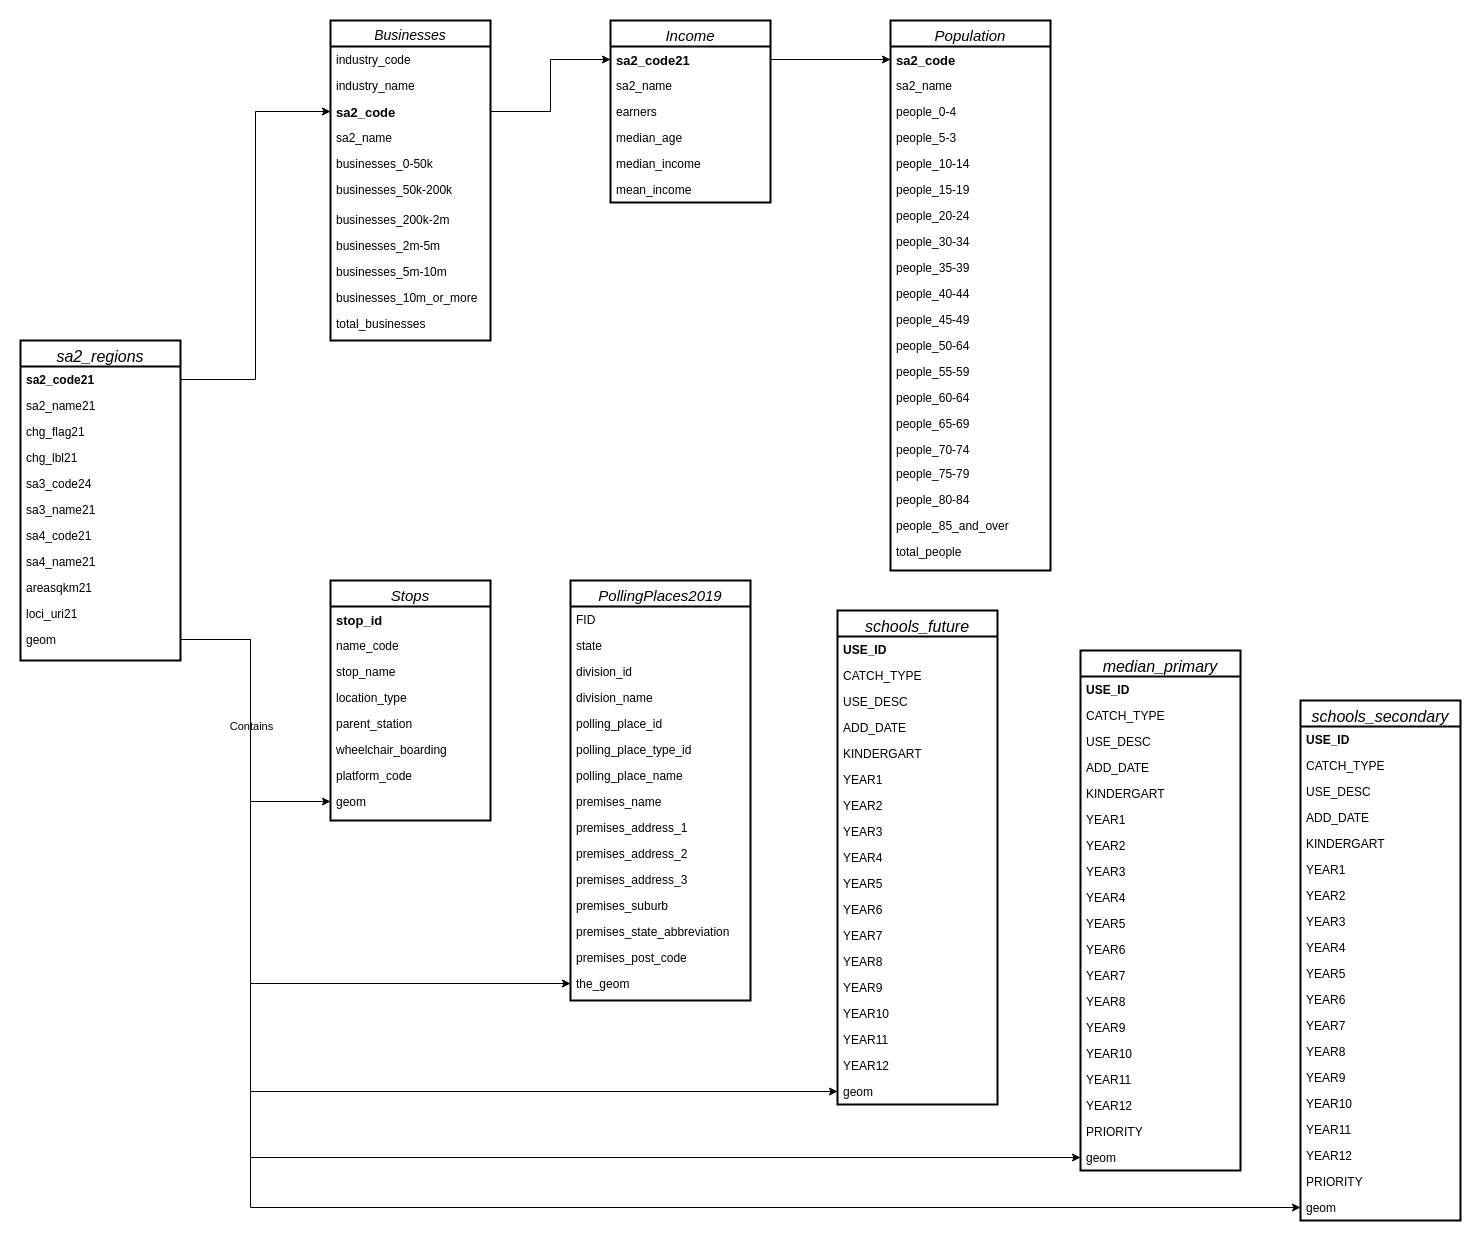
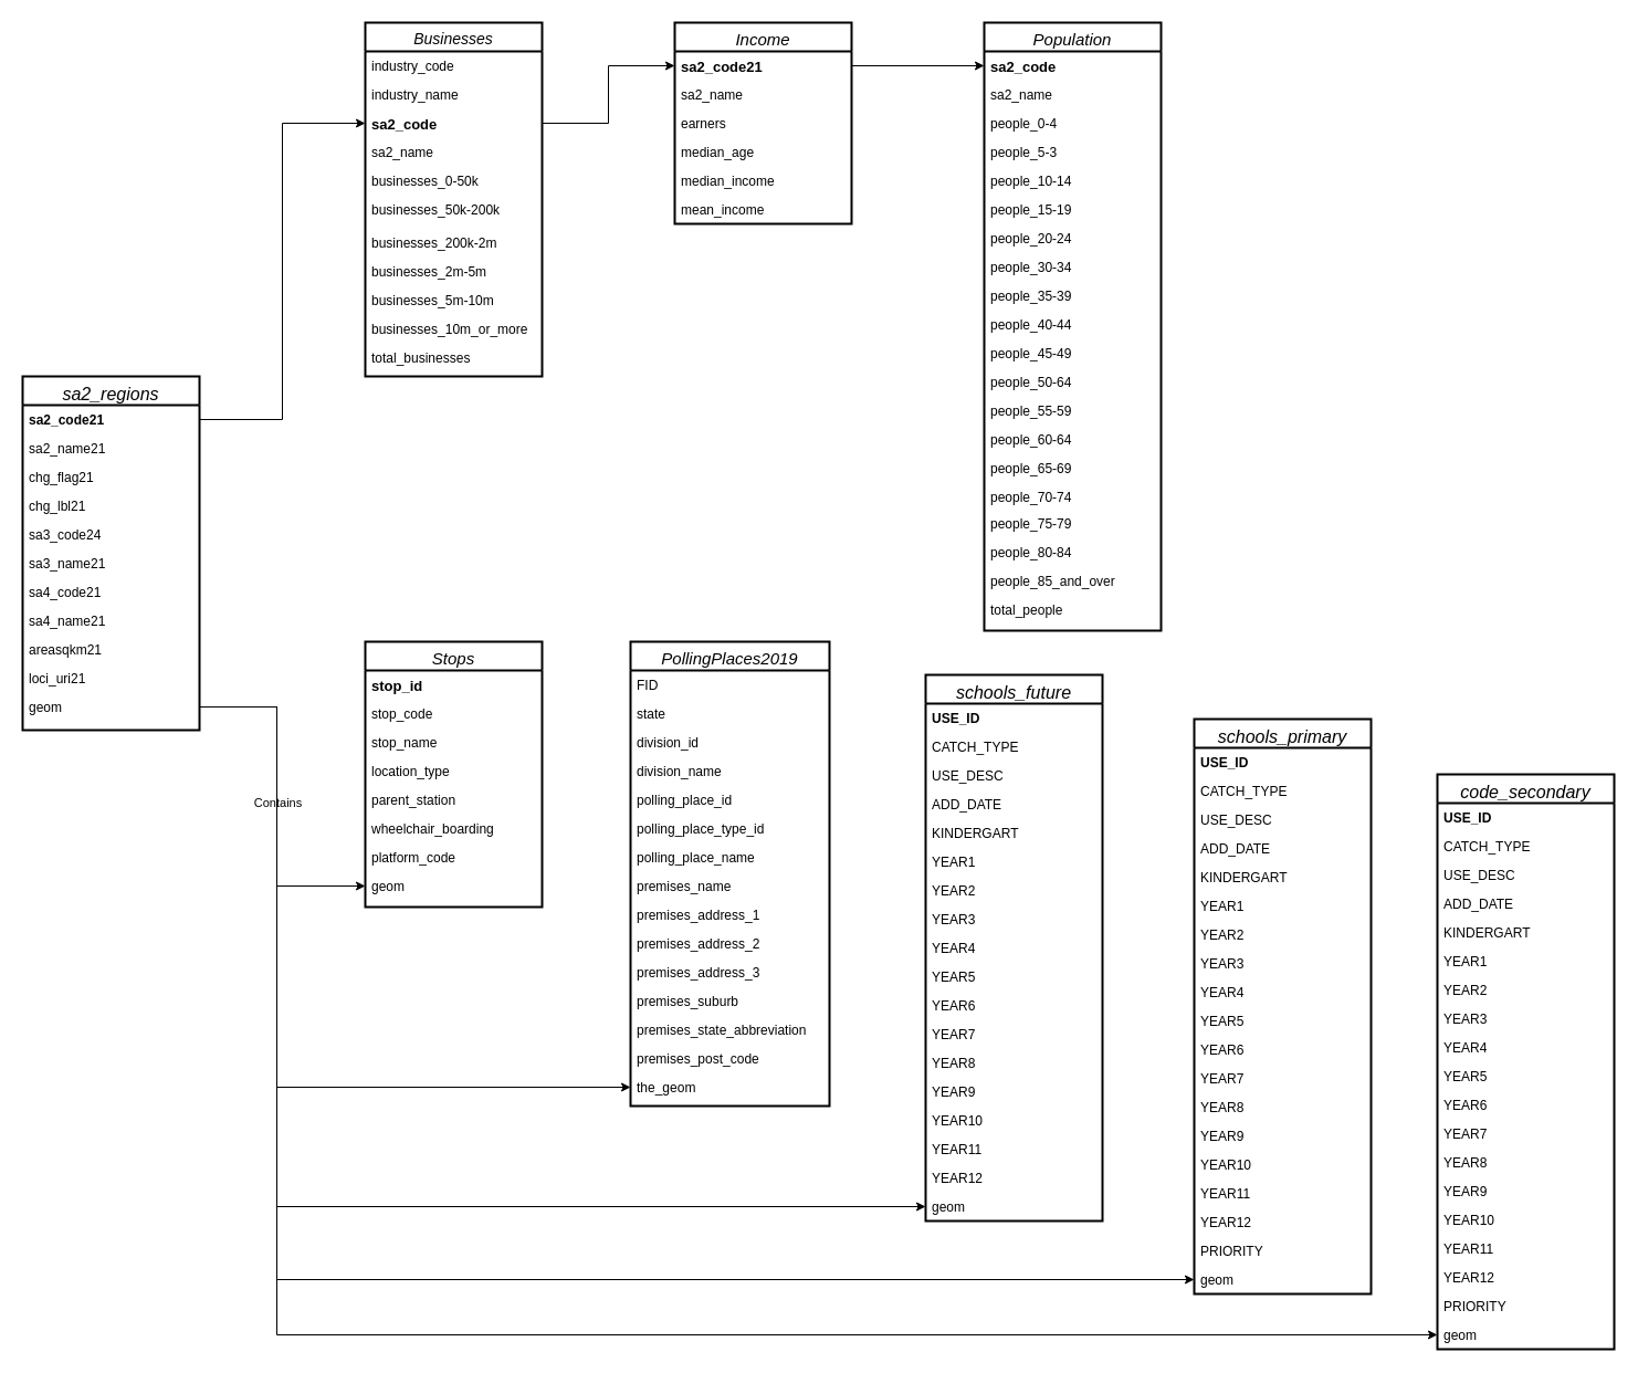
- <mxCell id="46" value="name_code" style="text;align=left;verticalAlign=top;spacingLeft=4;spacingRight=4;overflow=hidden;rotatable=0;points=[[0,0.5],[1,0.5]];portConstraint=eastwest;rounded=0;shadow=0;html=0;textShadow=0;" parent="44" vertex="1"><mxGeometry y="52" width="160" height="26" as="geometry" /></mxCell>
+ <mxCell id="46" value="stop_code" style="text;align=left;verticalAlign=top;spacingLeft=4;spacingRight=4;overflow=hidden;rotatable=0;points=[[0,0.5],[1,0.5]];portConstraint=eastwest;rounded=0;shadow=0;html=0;textShadow=0;" parent="44" vertex="1"><mxGeometry y="52" width="160" height="26" as="geometry" /></mxCell>
- <mxCell id="105" value="median_primary" style="swimlane;fontStyle=2;align=center;verticalAlign=top;childLayout=stackLayout;horizontal=1;startSize=26;horizontalStack=0;resizeParent=1;resizeLast=0;collapsible=1;marginBottom=0;rounded=0;shadow=0;strokeWidth=2;fontSize=16;" vertex="1" parent="1"><mxGeometry x="1080" y="650" width="160" height="520" as="geometry"><mxRectangle x="550" y="140" width="160" height="26" as="alternateBounds" /></mxGeometry></mxCell>
+ <mxCell id="105" value="schools_primary" style="swimlane;fontStyle=2;align=center;verticalAlign=top;childLayout=stackLayout;horizontal=1;startSize=26;horizontalStack=0;resizeParent=1;resizeLast=0;collapsible=1;marginBottom=0;rounded=0;shadow=0;strokeWidth=2;fontSize=16;" vertex="1" parent="1"><mxGeometry x="1080" y="650" width="160" height="520" as="geometry"><mxRectangle x="550" y="140" width="160" height="26" as="alternateBounds" /></mxGeometry></mxCell>
- <mxCell id="126" value="schools_secondary" style="swimlane;fontStyle=2;align=center;verticalAlign=top;childLayout=stackLayout;horizontal=1;startSize=26;horizontalStack=0;resizeParent=1;resizeLast=0;collapsible=1;marginBottom=0;rounded=0;shadow=0;strokeWidth=2;fontSize=16;" vertex="1" parent="1"><mxGeometry x="1300" y="700" width="160" height="520" as="geometry"><mxRectangle x="550" y="140" width="160" height="26" as="alternateBounds" /></mxGeometry></mxCell>
+ <mxCell id="126" value="code_secondary" style="swimlane;fontStyle=2;align=center;verticalAlign=top;childLayout=stackLayout;horizontal=1;startSize=26;horizontalStack=0;resizeParent=1;resizeLast=0;collapsible=1;marginBottom=0;rounded=0;shadow=0;strokeWidth=2;fontSize=16;" vertex="1" parent="1"><mxGeometry x="1300" y="700" width="160" height="520" as="geometry"><mxRectangle x="550" y="140" width="160" height="26" as="alternateBounds" /></mxGeometry></mxCell>
